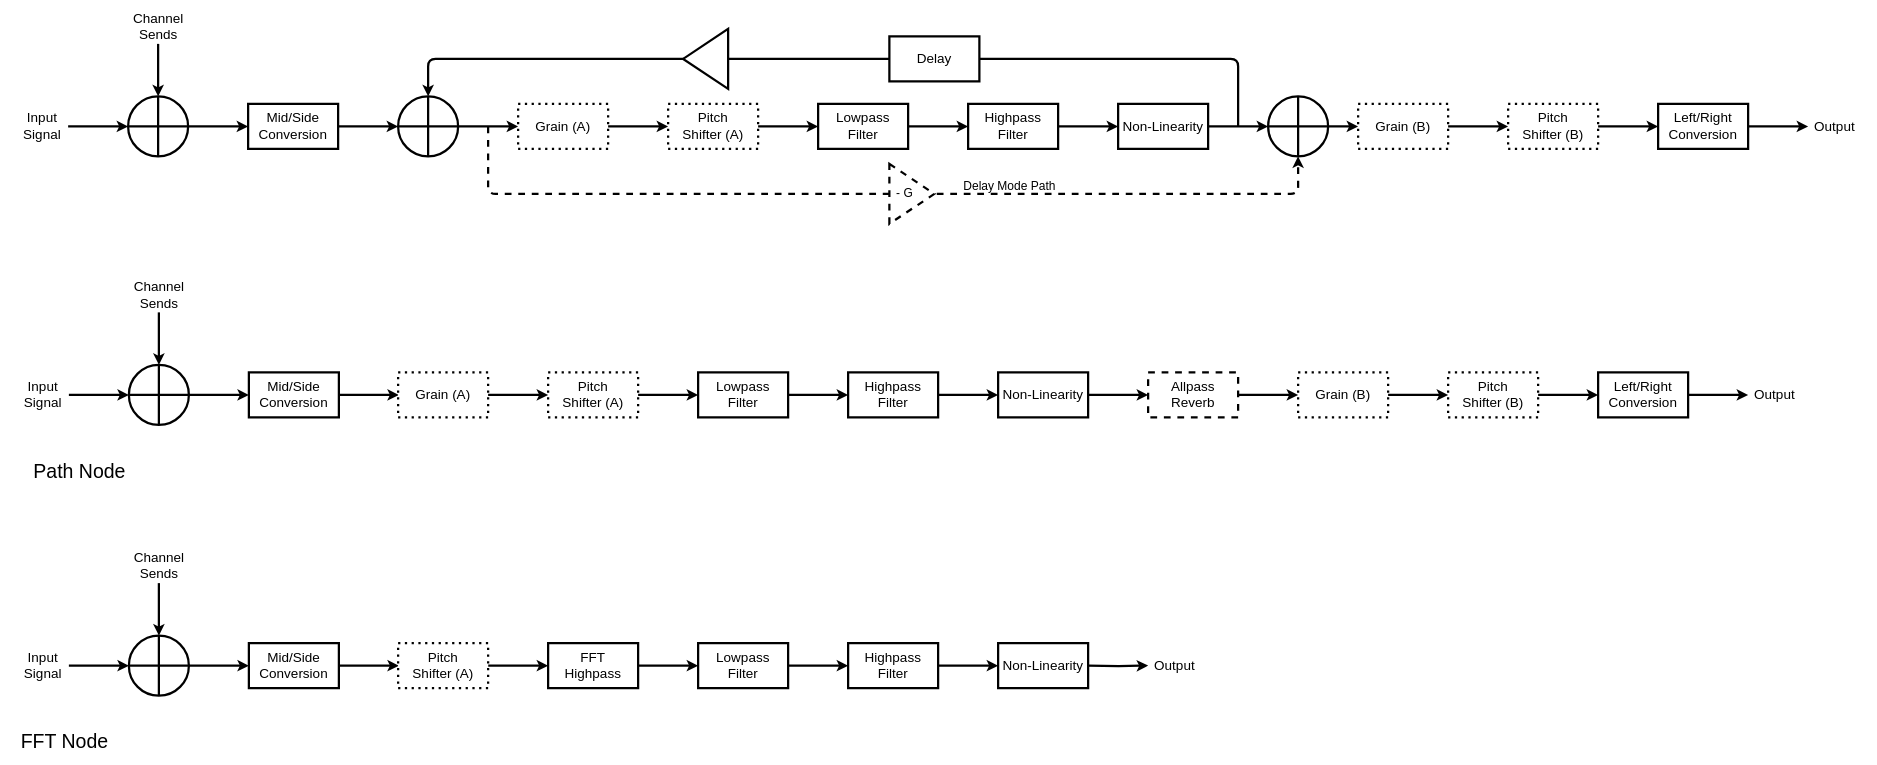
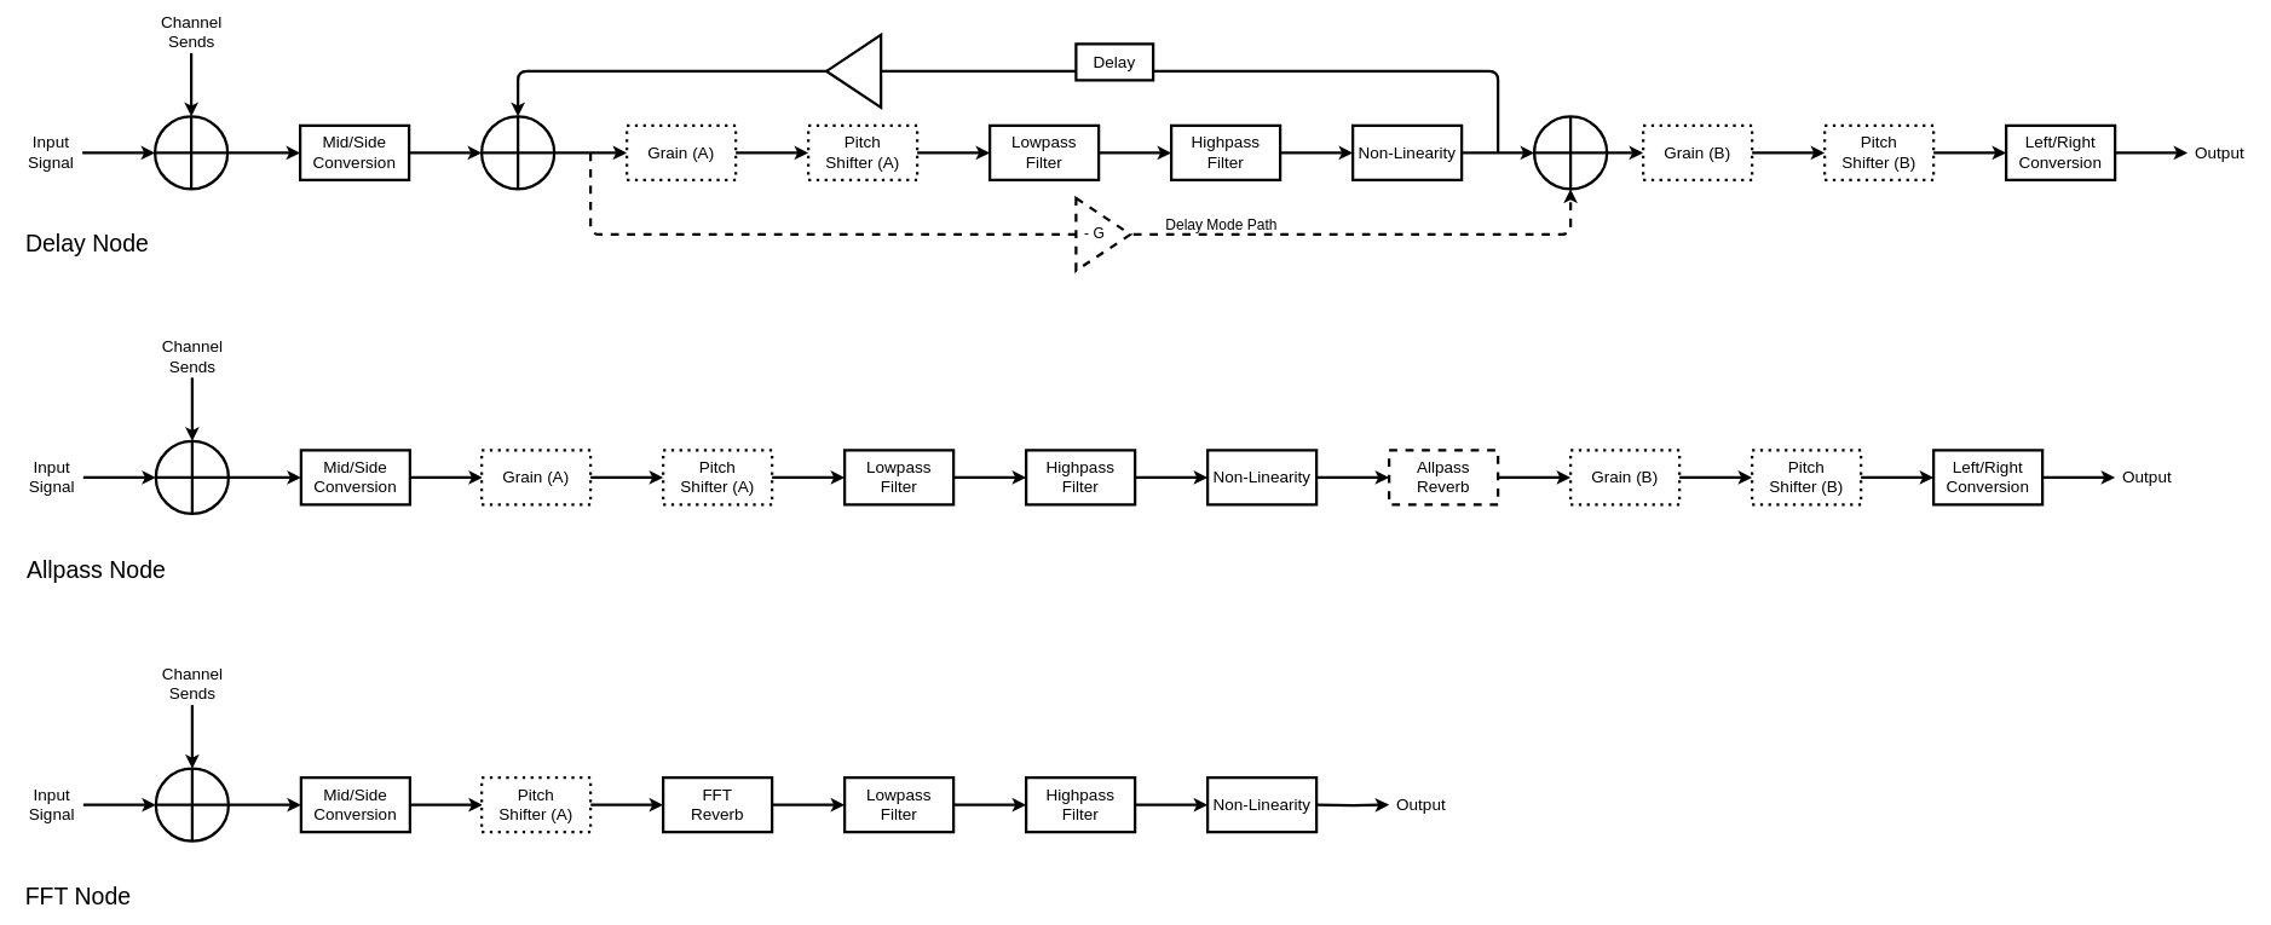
- <mxCell id="32" value="&lt;font style=&quot;font-size: 18px&quot;&gt;Delay&lt;/font&gt;" style="rounded=0;whiteSpace=wrap;html=1;strokeWidth=3;" vertex="1" parent="2"><mxGeometry x="1165" y="28" width="120" height="60" as="geometry" /></mxCell>
+ <mxCell id="32" value="&lt;font style=&quot;font-size: 18px&quot;&gt;Delay&lt;/font&gt;" style="rounded=0;whiteSpace=wrap;html=1;strokeWidth=3;" vertex="1" parent="2"><mxGeometry x="1165" y="28" width="85" height="40" as="geometry" /></mxCell>
+ <mxCell id="83" value="&lt;div align=&quot;left&quot;&gt;&lt;font style=&quot;font-size: 26px&quot;&gt;Delay Node&lt;/font&gt;&lt;br&gt;&lt;/div&gt;" style="text;html=1;align=center;verticalAlign=middle;resizable=0;points=[];autosize=1;" vertex="1" parent="1"><mxGeometry x="20" y="258" width="150" height="20" as="geometry" /></mxCell>
- <mxCell id="82" value="&lt;font style=&quot;font-size: 26px&quot;&gt;Path Node&lt;/font&gt;" style="text;html=1;align=center;verticalAlign=middle;resizable=0;points=[];autosize=1;" vertex="1" parent="1"><mxGeometry x="20" y="618" width="170" height="20" as="geometry" /></mxCell>
+ <mxCell id="82" value="&lt;font style=&quot;font-size: 26px&quot;&gt;Allpass Node&lt;/font&gt;" style="text;html=1;align=center;verticalAlign=middle;resizable=0;points=[];autosize=1;" vertex="1" parent="1"><mxGeometry x="20" y="618" width="170" height="20" as="geometry" /></mxCell>
- <mxCell id="80" value="&lt;div style=&quot;font-size: 18px&quot;&gt;&lt;font style=&quot;font-size: 18px&quot;&gt;FFT&lt;/font&gt;&lt;/div&gt;&lt;div style=&quot;font-size: 18px&quot;&gt;&lt;font style=&quot;font-size: 18px&quot;&gt;Highpass&lt;/font&gt;&lt;br&gt;&lt;/div&gt;" style="rounded=0;whiteSpace=wrap;html=1;strokeWidth=3;" vertex="1" parent="1"><mxGeometry x="730" y="857" width="120" height="60" as="geometry" /></mxCell>
+ <mxCell id="80" value="&lt;div style=&quot;font-size: 18px&quot;&gt;&lt;font style=&quot;font-size: 18px&quot;&gt;FFT&lt;/font&gt;&lt;/div&gt;&lt;div style=&quot;font-size: 18px&quot;&gt;&lt;font style=&quot;font-size: 18px&quot;&gt;Reverb&lt;/font&gt;&lt;br&gt;&lt;/div&gt;" style="rounded=0;whiteSpace=wrap;html=1;strokeWidth=3;" vertex="1" parent="1"><mxGeometry x="730" y="857" width="120" height="60" as="geometry" /></mxCell>
